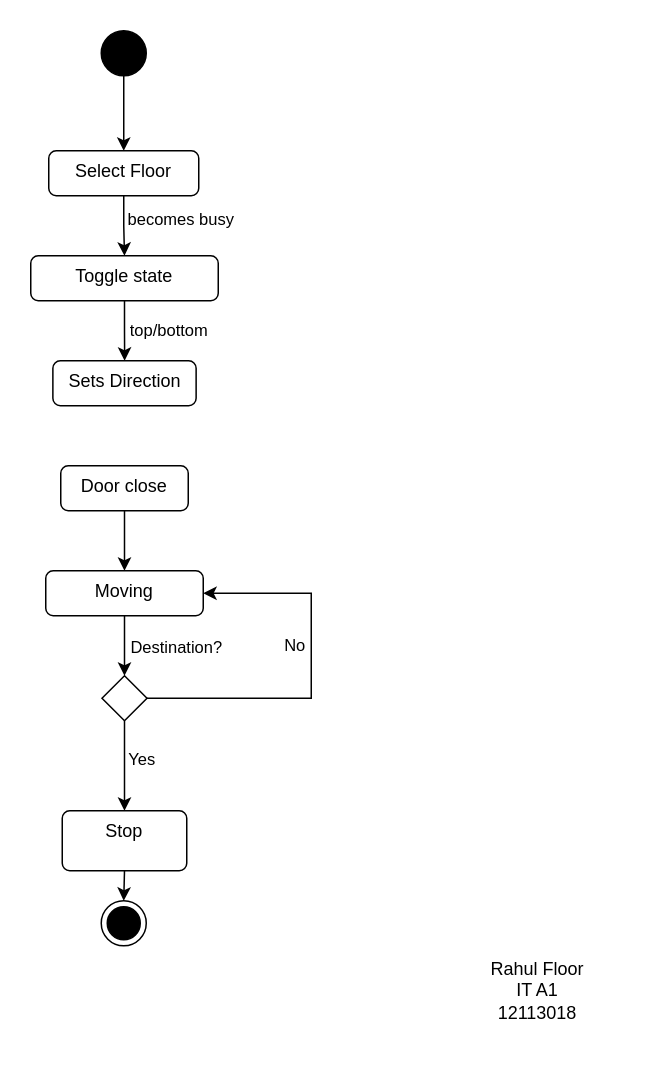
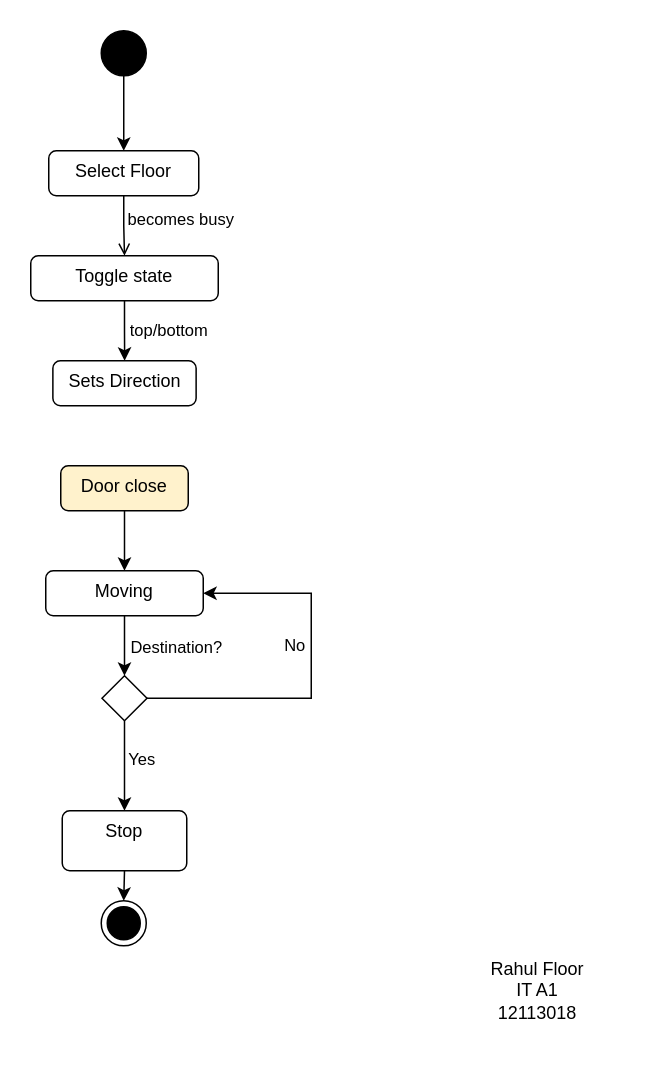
- <mxCell id="4" style="edgeStyle=orthogonalEdgeStyle;rounded=0;orthogonalLoop=1;jettySize=auto;html=1;exitX=0.5;exitY=1;exitDx=0;exitDy=0;" edge="1" parent="1" source="6" target="9"><mxGeometry relative="1" as="geometry" /></mxCell>
+ <mxCell id="4" style="edgeStyle=orthogonalEdgeStyle;rounded=0;orthogonalLoop=1;jettySize=auto;html=1;exitX=0.5;exitY=1;exitDx=0;exitDy=0;endArrow=open;" edge="1" parent="1" source="6" target="9"><mxGeometry relative="1" as="geometry" /></mxCell>
- <mxCell id="12" value="Door close" style="html=1;align=center;verticalAlign=top;rounded=1;absoluteArcSize=1;arcSize=10;dashed=0;whiteSpace=wrap;" vertex="1" parent="1"><mxGeometry x="40" y="310" width="85" height="30" as="geometry" /></mxCell>
+ <mxCell id="12" value="Door close" style="html=1;align=center;verticalAlign=top;rounded=1;absoluteArcSize=1;arcSize=10;dashed=0;whiteSpace=wrap;fillColor=#fff2cc;" vertex="1" parent="1"><mxGeometry x="40" y="310" width="85" height="30" as="geometry" /></mxCell>
